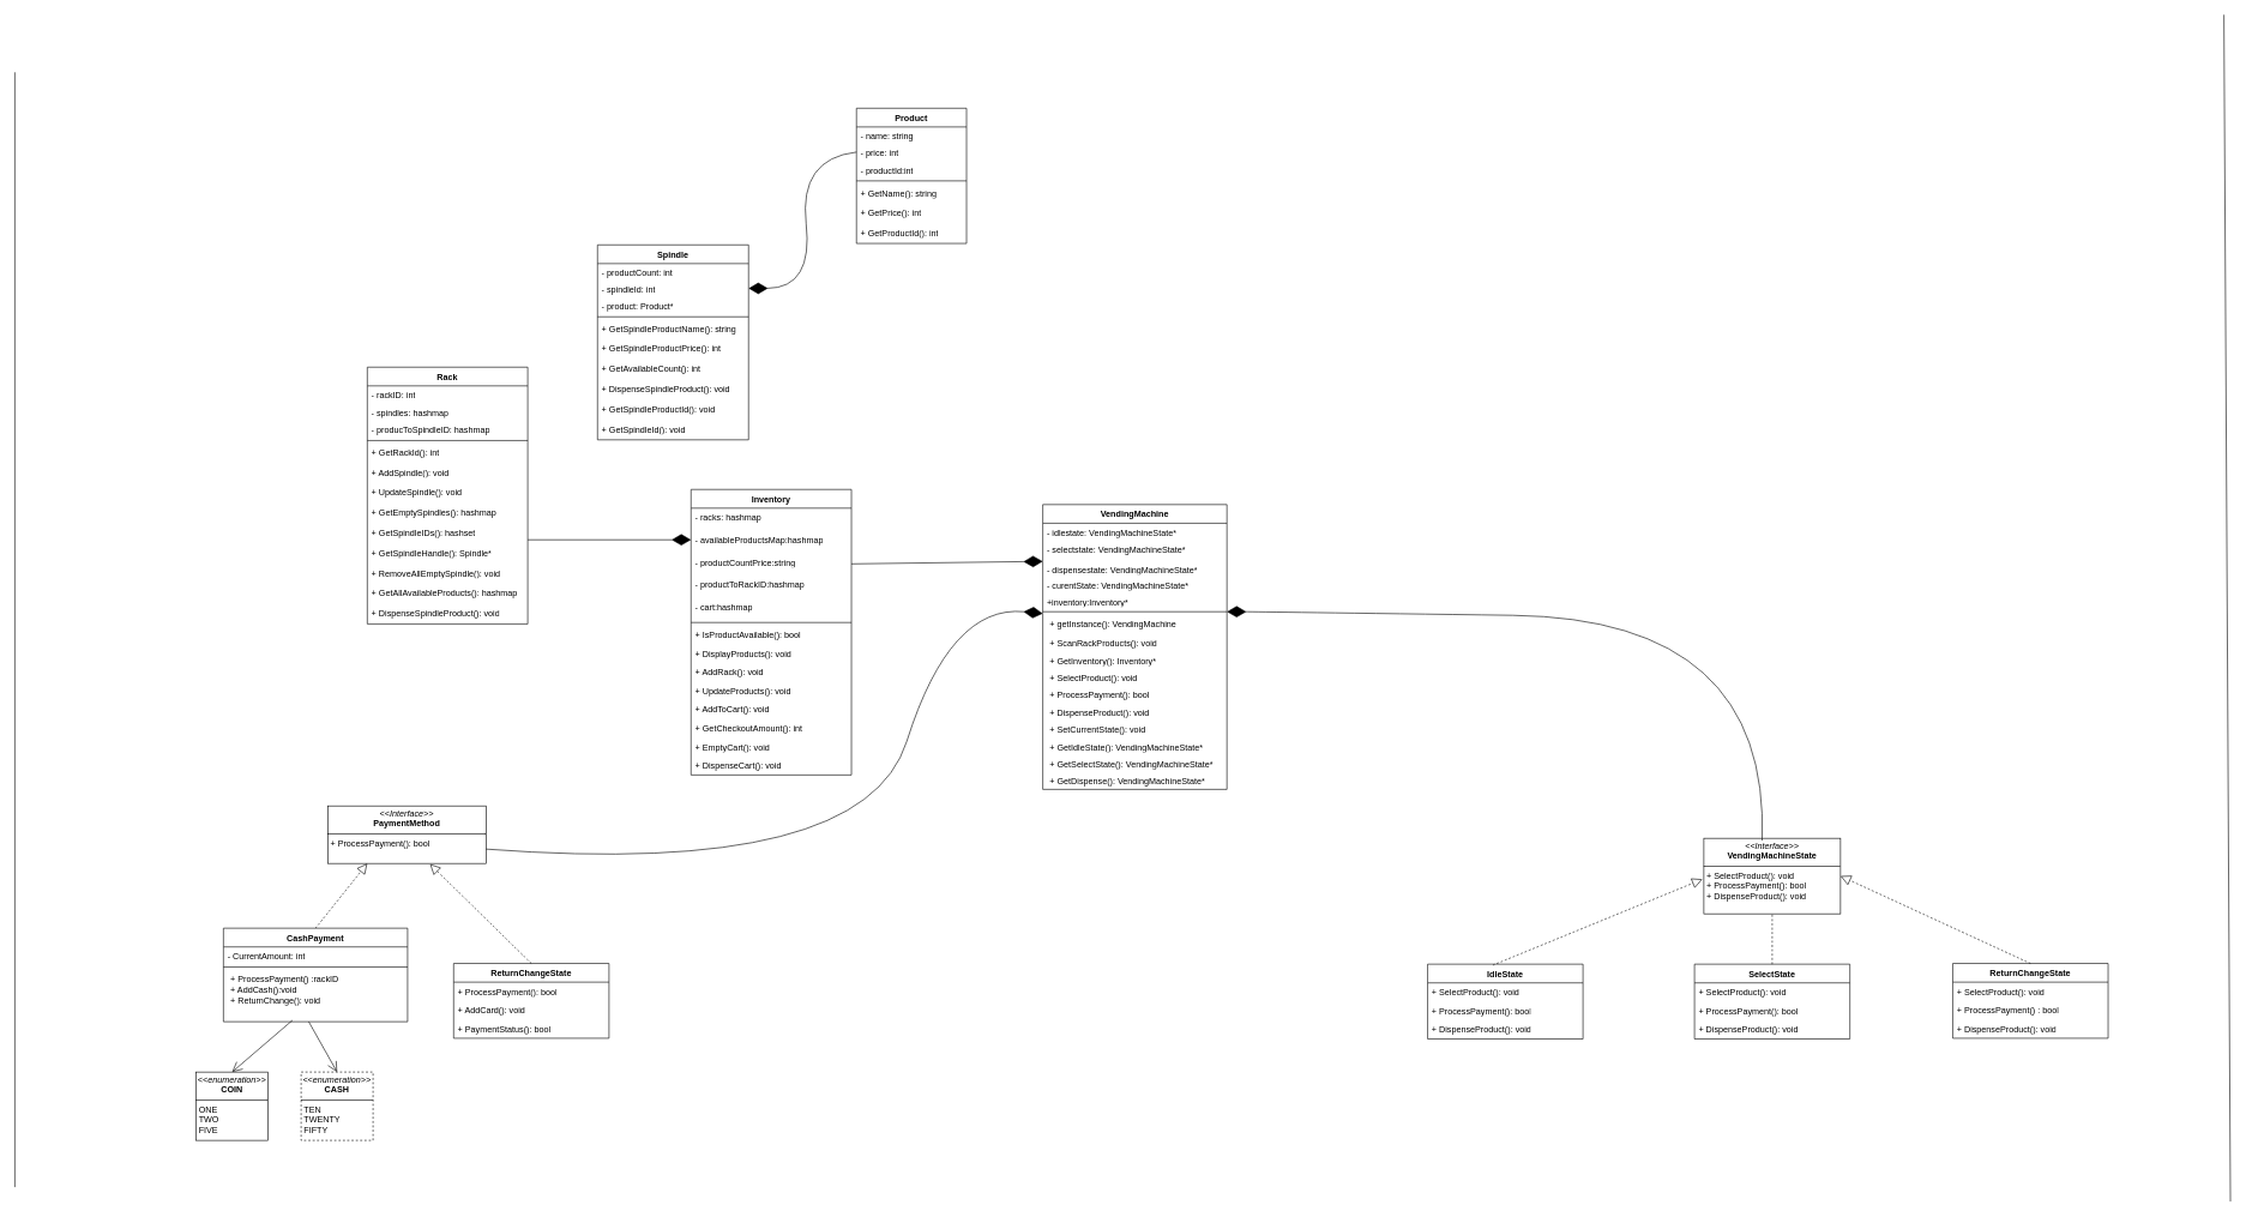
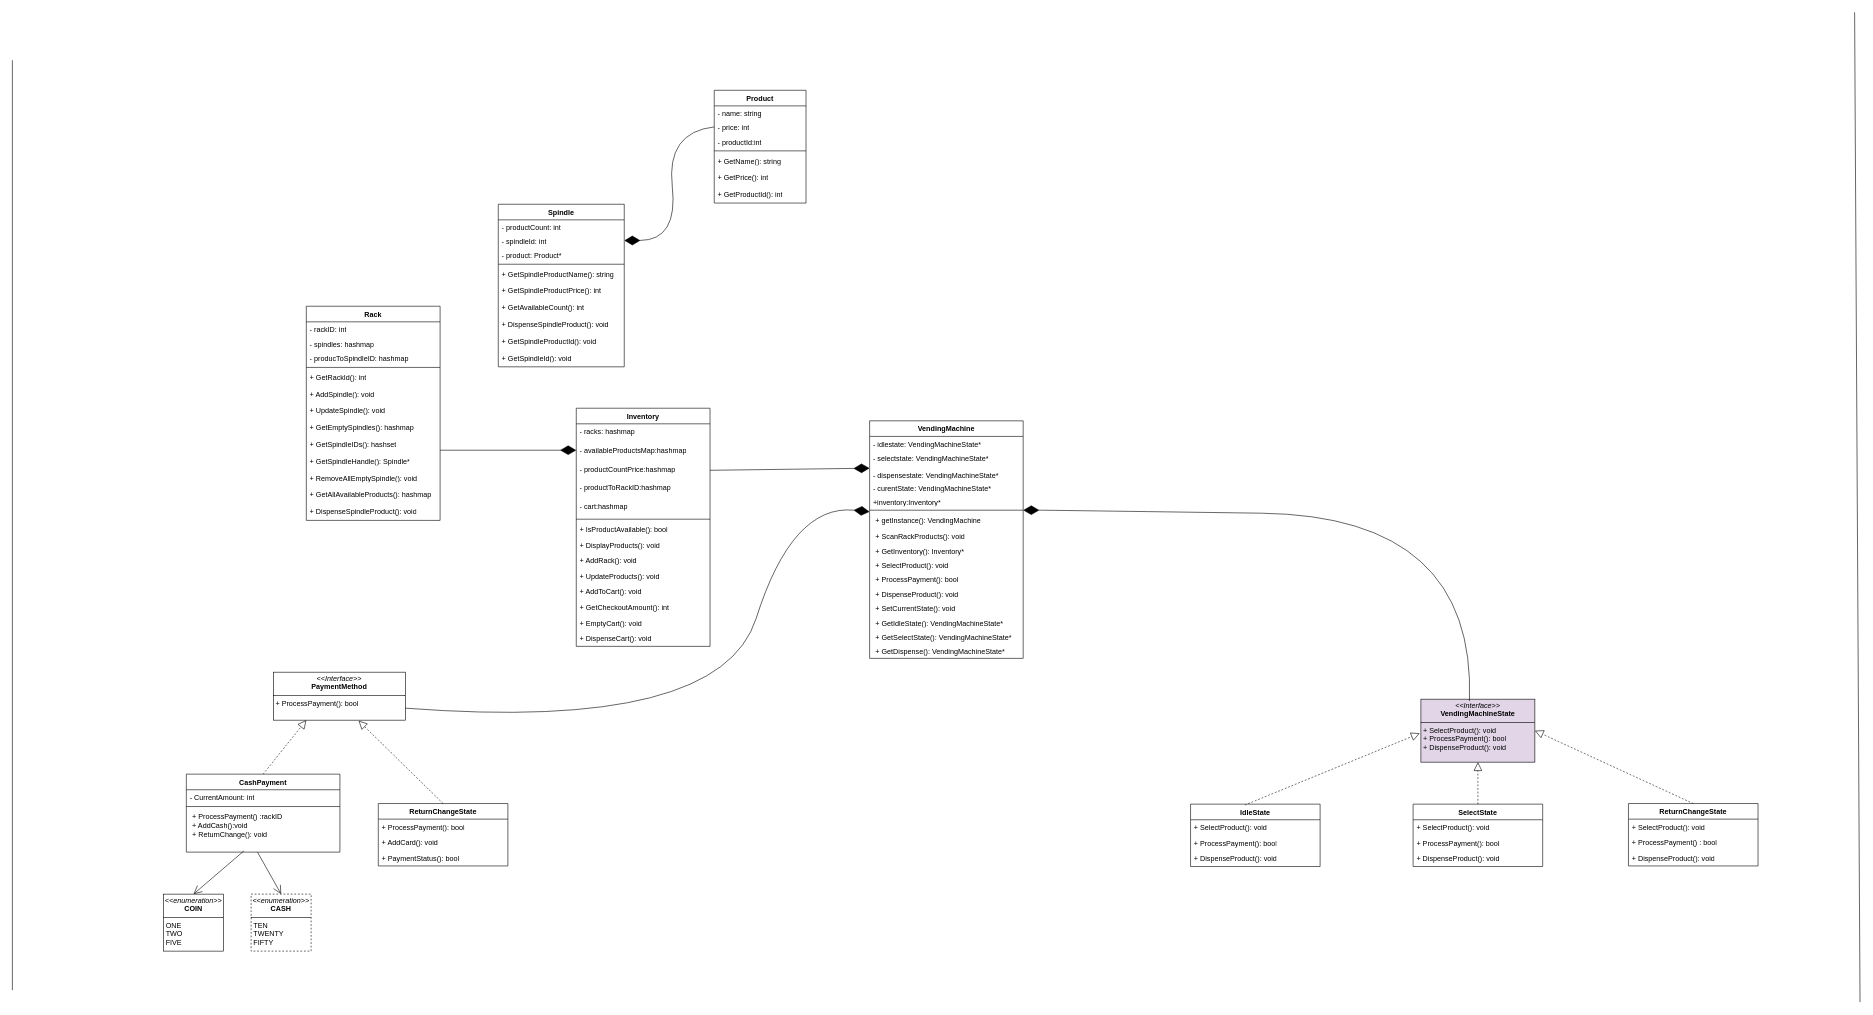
- <mxCell id="91" value="- productCountPrice:string" style="text;strokeColor=none;fillColor=none;align=left;verticalAlign=top;spacingLeft=4;spacingRight=4;overflow=hidden;rotatable=0;points=[[0,0.5],[1,0.5]];portConstraint=eastwest;whiteSpace=wrap;html=1;" vertex="1" parent="88"><mxGeometry y="88" width="223" height="31" as="geometry" /></mxCell>
+ <mxCell id="91" value="- productCountPrice:hashmap" style="text;strokeColor=none;fillColor=none;align=left;verticalAlign=top;spacingLeft=4;spacingRight=4;overflow=hidden;rotatable=0;points=[[0,0.5],[1,0.5]];portConstraint=eastwest;whiteSpace=wrap;html=1;" vertex="1" parent="88"><mxGeometry y="88" width="223" height="31" as="geometry" /></mxCell>
- <mxCell id="10" value="&lt;p style=&quot;margin:0px;margin-top:4px;text-align:center;&quot;&gt;&lt;i&gt;&amp;lt;&amp;lt;Interface&amp;gt;&amp;gt;&lt;/i&gt;&lt;br&gt;&lt;b&gt;VendingMachineState&lt;/b&gt;&lt;/p&gt;&lt;hr size=&quot;1&quot; style=&quot;border-style:solid;&quot;&gt;&lt;p style=&quot;margin:0px;margin-left:4px;&quot;&gt;+ SelectProduct(): void&lt;/p&gt;&lt;p style=&quot;margin:0px;margin-left:4px;&quot;&gt;+ ProcessPayment(): bool&lt;br&gt;&lt;/p&gt;&lt;p style=&quot;margin:0px;margin-left:4px;&quot;&gt;+ DispenseProduct(): void&lt;/p&gt;" style="verticalAlign=top;align=left;overflow=fill;html=1;whiteSpace=wrap;" parent="1" vertex="1"><mxGeometry x="2368" y="1165" width="190" height="105" as="geometry" /></mxCell>
+ <mxCell id="10" value="&lt;p style=&quot;margin:0px;margin-top:4px;text-align:center;&quot;&gt;&lt;i&gt;&amp;lt;&amp;lt;Interface&amp;gt;&amp;gt;&lt;/i&gt;&lt;br&gt;&lt;b&gt;VendingMachineState&lt;/b&gt;&lt;/p&gt;&lt;hr size=&quot;1&quot; style=&quot;border-style:solid;&quot;&gt;&lt;p style=&quot;margin:0px;margin-left:4px;&quot;&gt;+ SelectProduct(): void&lt;/p&gt;&lt;p style=&quot;margin:0px;margin-left:4px;&quot;&gt;+ ProcessPayment(): bool&lt;br&gt;&lt;/p&gt;&lt;p style=&quot;margin:0px;margin-left:4px;&quot;&gt;+ DispenseProduct(): void&lt;/p&gt;" style="verticalAlign=top;align=left;overflow=fill;html=1;whiteSpace=wrap;fillColor=#e1d5e7;" parent="1" vertex="1"><mxGeometry x="2368" y="1165" width="190" height="105" as="geometry" /></mxCell>
- <mxCell id="42" value="" style="endArrow=none;dashed=1;endFill=0;endSize=12;html=1;rounded=0;fontSize=12;curved=1;entryX=0.5;entryY=1;entryDx=0;entryDy=0;exitX=0.5;exitY=0;exitDx=0;exitDy=0;" parent="1" source="15" target="10" edge="1"><mxGeometry width="160" relative="1" as="geometry"><mxPoint x="2316" y="1331" as="sourcePoint" /><mxPoint x="2476" y="1331" as="targetPoint" /></mxGeometry></mxCell>
+ <mxCell id="42" value="" style="endArrow=block;dashed=1;endFill=0;endSize=12;html=1;rounded=0;fontSize=12;curved=1;entryX=0.5;entryY=1;entryDx=0;entryDy=0;exitX=0.5;exitY=0;exitDx=0;exitDy=0;" parent="1" source="15" target="10" edge="1"><mxGeometry width="160" relative="1" as="geometry"><mxPoint x="2316" y="1331" as="sourcePoint" /><mxPoint x="2476" y="1331" as="targetPoint" /></mxGeometry></mxCell>
